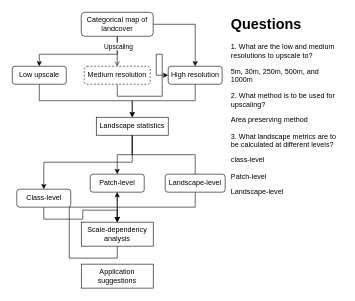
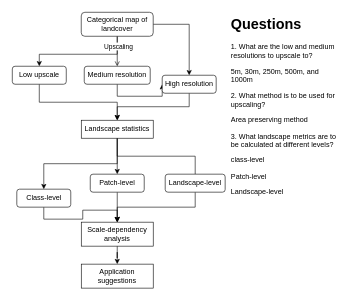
- <mxCell id="10" value="Medium resolution" style="rounded=1;whiteSpace=wrap;html=1;dashed=1;" vertex="1" parent="1"><mxGeometry x="140" y="110" width="110" height="30" as="geometry" /></mxCell>
+ <mxCell id="10" value="Medium resolution" style="rounded=1;whiteSpace=wrap;html=1;" vertex="1" parent="1"><mxGeometry x="140" y="110" width="110" height="30" as="geometry" /></mxCell>
- <mxCell id="12" value="High resolution" style="rounded=1;whiteSpace=wrap;html=1;" vertex="1" parent="1"><mxGeometry x="280" y="110" width="90" height="30" as="geometry" /></mxCell>
+ <mxCell id="12" value="High resolution" style="rounded=1;whiteSpace=wrap;html=1;" vertex="1" parent="1"><mxGeometry x="270" y="125" width="90" height="30" as="geometry" /></mxCell>
- <mxCell id="16" value="Landscape statistics" style="rounded=0;whiteSpace=wrap;html=1;" vertex="1" parent="1"><mxGeometry x="160" y="195" width="120" height="30" as="geometry" /></mxCell>
+ <mxCell id="16" value="Landscape statistics" style="rounded=0;whiteSpace=wrap;html=1;" vertex="1" parent="1"><mxGeometry x="135" y="200" width="120" height="30" as="geometry" /></mxCell>
- <mxCell id="23" style="edgeStyle=orthogonalEdgeStyle;rounded=0;orthogonalLoop=1;jettySize=auto;html=1;exitX=0.5;exitY=1;exitDx=0;exitDy=0;" edge="1" parent="1" source="24" target="20"><mxGeometry relative="1" as="geometry" /></mxCell>
+ <mxCell id="23" style="edgeStyle=orthogonalEdgeStyle;rounded=0;orthogonalLoop=1;jettySize=auto;html=1;exitX=0.5;exitY=1;exitDx=0;exitDy=0;" edge="1" parent="1" source="24" target="25"><mxGeometry relative="1" as="geometry" /></mxCell>
